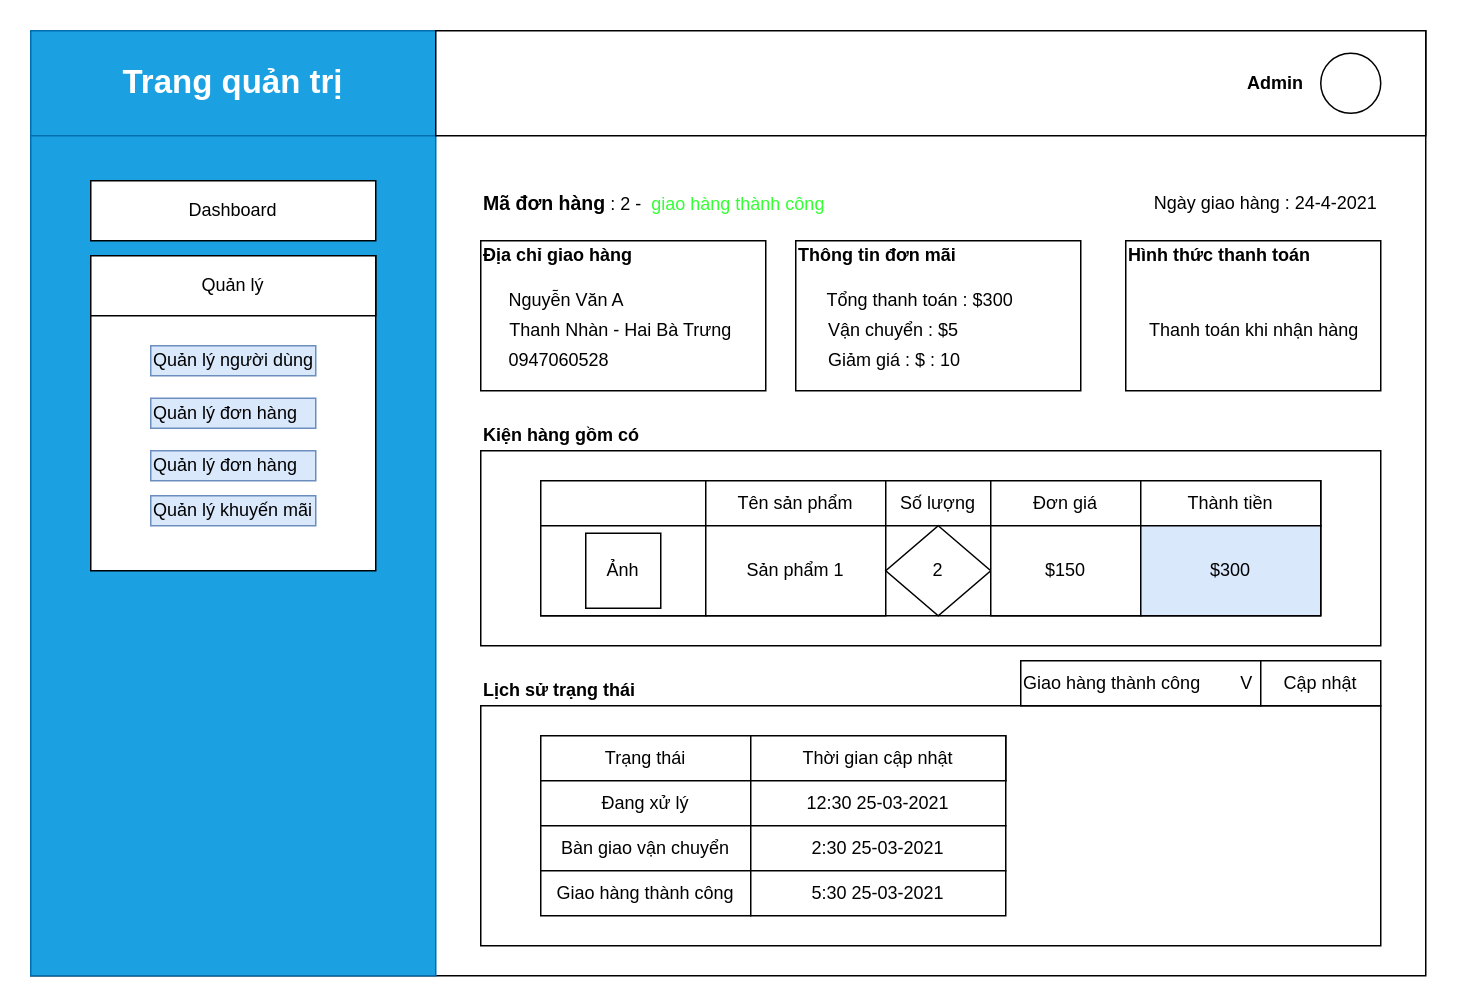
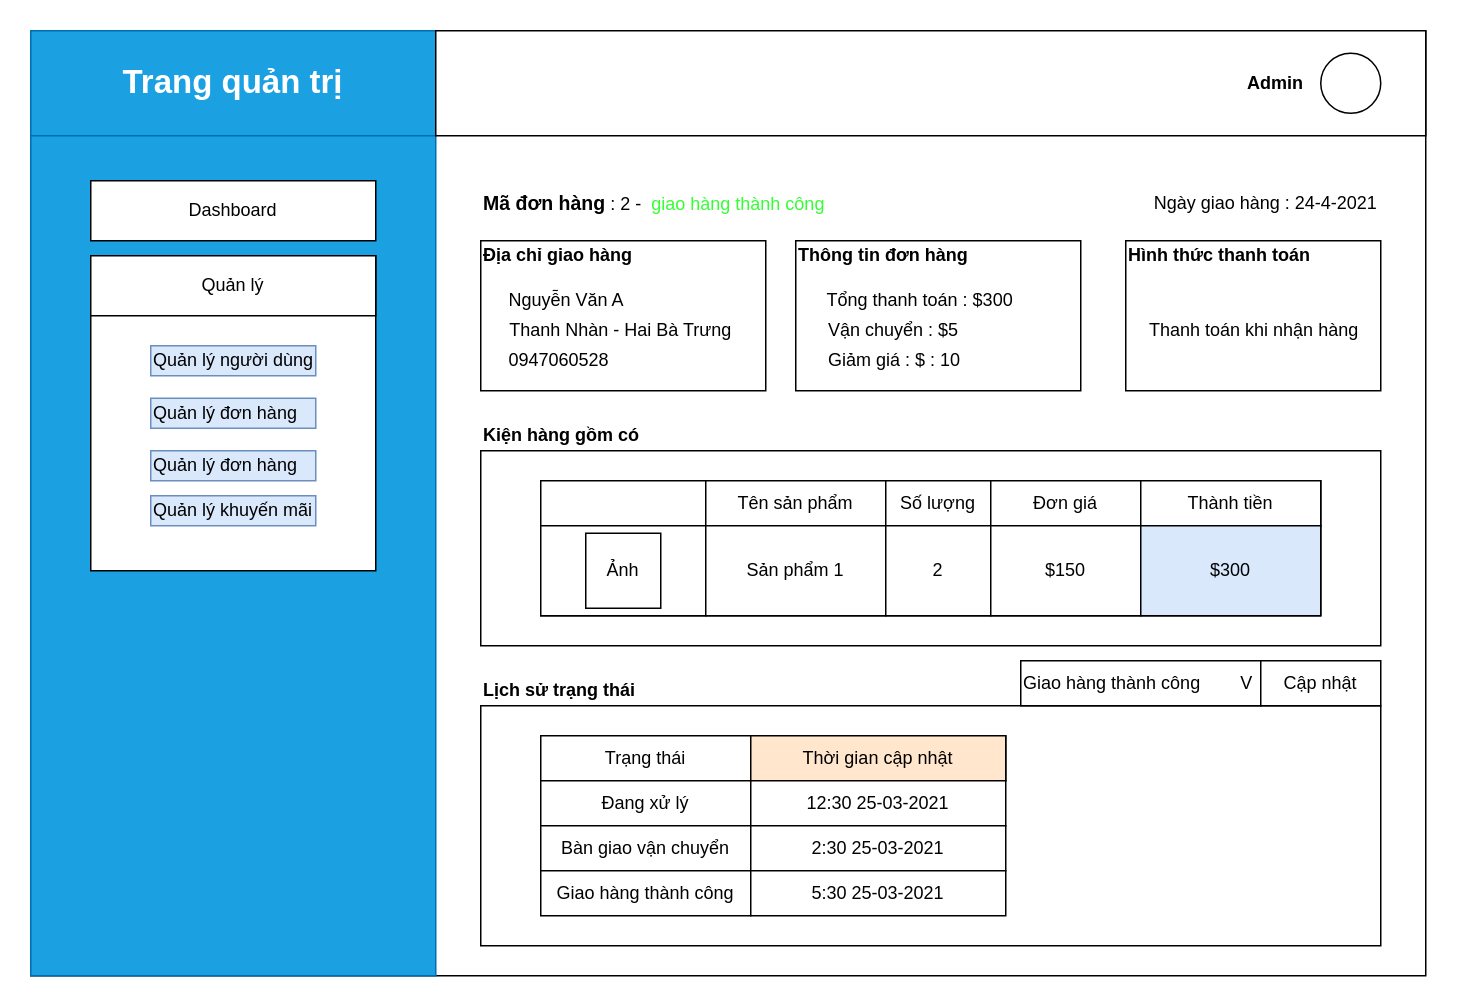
- <mxCell id="27" value="&lt;b&gt;Thông tin đơn mãi&lt;/b&gt;" style="text;html=1;strokeColor=none;fillColor=none;align=left;verticalAlign=middle;whiteSpace=wrap;rounded=0;" vertex="1" parent="1"><mxGeometry x="530" y="160" width="130" height="20" as="geometry" /></mxCell>
+ <mxCell id="27" value="&lt;b&gt;Thông tin đơn hàng&lt;/b&gt;" style="text;html=1;strokeColor=none;fillColor=none;align=left;verticalAlign=middle;whiteSpace=wrap;rounded=0;" vertex="1" parent="1"><mxGeometry x="530" y="160" width="130" height="20" as="geometry" /></mxCell>
- <mxCell id="44" value="2" style="rhombus;whiteSpace=wrap;html=1;" vertex="1" parent="1"><mxGeometry x="590" y="350" width="70" height="60" as="geometry" /></mxCell>
+ <mxCell id="44" value="2" style="rounded=0;whiteSpace=wrap;html=1;" vertex="1" parent="1"><mxGeometry x="590" y="350" width="70" height="60" as="geometry" /></mxCell>
- <mxCell id="49" value="Thời gian cập nhật" style="rounded=0;whiteSpace=wrap;html=1;" vertex="1" parent="1"><mxGeometry x="500" y="490" width="170" height="30" as="geometry" /></mxCell>
+ <mxCell id="49" value="Thời gian cập nhật" style="rounded=0;whiteSpace=wrap;html=1;fillColor=#ffe6cc;" vertex="1" parent="1"><mxGeometry x="500" y="490" width="170" height="30" as="geometry" /></mxCell>
